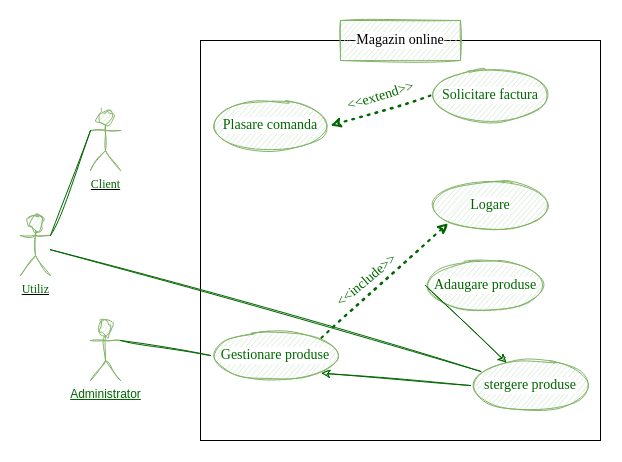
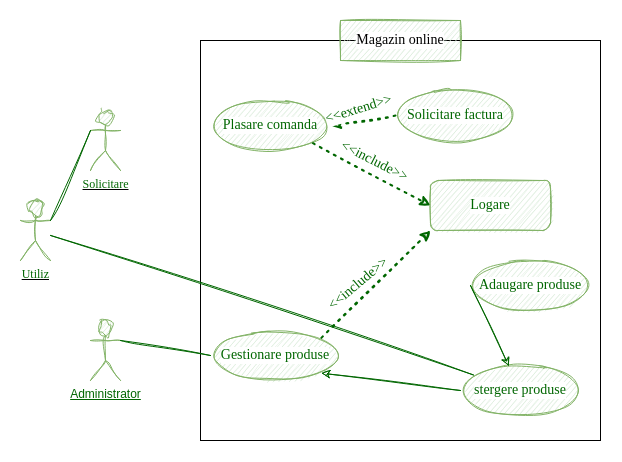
- <mxCell id="10" value="&lt;font color=&quot;#006600&quot;&gt;&lt;span style=&quot;font-size: 14px;&quot;&gt;Solicitare factura&lt;/span&gt;&lt;/font&gt;" style="ellipse;whiteSpace=wrap;html=1;shadow=0;labelBackgroundColor=#FFFFFF;sketch=1;fontFamily=Comic Sans MS;fillColor=#d5e8d4;strokeColor=#82b366;" vertex="1" parent="1"><mxGeometry x="430" y="70" width="120" height="50" as="geometry" /></mxCell>
+ <mxCell id="10" value="&lt;font color=&quot;#006600&quot;&gt;&lt;span style=&quot;font-size: 14px;&quot;&gt;Solicitare factura&lt;/span&gt;&lt;/font&gt;" style="ellipse;whiteSpace=wrap;html=1;shadow=0;labelBackgroundColor=#FFFFFF;sketch=1;fontFamily=Comic Sans MS;fillColor=#d5e8d4;strokeColor=#82b366;" vertex="1" parent="1"><mxGeometry x="395" y="90" width="120" height="50" as="geometry" /></mxCell>
+ <mxCell id="16" value="" style="endArrow=classic;dashed=1;html=1;dashPattern=1 3;strokeWidth=2;rounded=0;labelBackgroundColor=#006600;sketch=1;strokeColor=#006600;fontFamily=Comic Sans MS;fontSize=14;fontColor=#006600;endFill=1;entryX=0;entryY=0.5;entryDx=0;entryDy=0;exitX=1;exitY=1;exitDx=0;exitDy=0;" edge="1" parent="1" source="8" target="13"><mxGeometry width="50" height="50" relative="1" as="geometry"><mxPoint x="320" y="270" as="sourcePoint" /><mxPoint x="370" y="220" as="targetPoint" /></mxGeometry></mxCell>
+ <mxCell id="17" value="&amp;lt;&amp;lt;include&amp;gt;&amp;gt;" style="edgeLabel;html=1;align=center;verticalAlign=middle;resizable=0;points=[];fontSize=14;fontFamily=Comic Sans MS;fontColor=#006600;rotation=27;" vertex="1" connectable="0" parent="16"><mxGeometry x="-0.21" y="4" relative="1" as="geometry"><mxPoint x="13" y="-4" as="offset" /></mxGeometry></mxCell>
- <mxCell id="4" value="&lt;u&gt;&lt;font color=&quot;#006600&quot; face=&quot;Comic Sans MS&quot;&gt;Client&lt;/font&gt;&lt;/u&gt;" style="shape=umlActor;verticalLabelPosition=bottom;verticalAlign=top;html=1;outlineConnect=0;sketch=1;curveFitting=1;jiggle=2;fillColor=#d5e8d4;strokeColor=#82b366;" vertex="1" parent="1"><mxGeometry x="90" y="110" width="30" height="60" as="geometry" /></mxCell>
+ <mxCell id="4" value="&lt;u&gt;&lt;font color=&quot;#006600&quot; face=&quot;Comic Sans MS&quot;&gt;Solicitare&lt;/font&gt;&lt;/u&gt;" style="shape=umlActor;verticalLabelPosition=bottom;verticalAlign=top;html=1;outlineConnect=0;sketch=1;curveFitting=1;jiggle=2;fillColor=#d5e8d4;strokeColor=#82b366;" vertex="1" parent="1"><mxGeometry x="90" y="110" width="30" height="60" as="geometry" /></mxCell>
- <mxCell id="13" value="&lt;font color=&quot;#006600&quot;&gt;&lt;span style=&quot;font-size: 14px;&quot;&gt;Logare&lt;/span&gt;&lt;/font&gt;" style="ellipse;whiteSpace=wrap;html=1;shadow=0;labelBackgroundColor=#FFFFFF;sketch=1;fontFamily=Comic Sans MS;fillColor=#d5e8d4;strokeColor=#82b366;" vertex="1" parent="1"><mxGeometry x="430" y="180" width="120" height="50" as="geometry" /></mxCell>
+ <mxCell id="13" value="&lt;font color=&quot;#006600&quot;&gt;&lt;span style=&quot;font-size: 14px;&quot;&gt;Logare&lt;/span&gt;&lt;/font&gt;" style="whiteSpace=wrap;html=1;shadow=0;labelBackgroundColor=#FFFFFF;sketch=1;fontFamily=Comic Sans MS;fillColor=#d5e8d4;strokeColor=#82b366;rounded=1;" vertex="1" parent="1"><mxGeometry x="430" y="180" width="120" height="50" as="geometry" /></mxCell>
- <mxCell id="2" value="&lt;font color=&quot;#006600&quot;&gt;Utiliz&lt;/font&gt;" style="shape=umlActor;verticalLabelPosition=bottom;verticalAlign=top;html=1;outlineConnect=0;fillColor=#d5e8d4;strokeColor=#82b366;labelPosition=center;align=right;fontStyle=4;shadow=0;sketch=1;curveFitting=1;jiggle=2;fontFamily=Comic Sans MS;" vertex="1" parent="1"><mxGeometry x="20" y="215" width="30" height="60" as="geometry" /></mxCell>
+ <mxCell id="2" value="&lt;font color=&quot;#006600&quot;&gt;Utiliz&lt;/font&gt;" style="shape=umlActor;verticalLabelPosition=bottom;verticalAlign=top;html=1;outlineConnect=0;fillColor=#d5e8d4;strokeColor=#82b366;labelPosition=center;align=right;fontStyle=4;shadow=0;sketch=1;curveFitting=1;jiggle=2;fontFamily=Comic Sans MS;" vertex="1" parent="1"><mxGeometry x="20" y="200" width="30" height="60" as="geometry" /></mxCell>
- <mxCell id="18" value="&lt;font color=&quot;#006600&quot;&gt;&lt;span style=&quot;font-size: 14px;&quot;&gt;Adaugare produse&lt;/span&gt;&lt;/font&gt;" style="ellipse;whiteSpace=wrap;html=1;shadow=0;labelBackgroundColor=#FFFFFF;sketch=1;fontFamily=Comic Sans MS;fillColor=#d5e8d4;strokeColor=#82b366;" vertex="1" parent="1"><mxGeometry x="425" y="260" width="120" height="50" as="geometry" /></mxCell>
+ <mxCell id="18" value="&lt;font color=&quot;#006600&quot;&gt;&lt;span style=&quot;font-size: 14px;&quot;&gt;Adaugare produse&lt;/span&gt;&lt;/font&gt;" style="ellipse;whiteSpace=wrap;html=1;shadow=0;labelBackgroundColor=#FFFFFF;sketch=1;fontFamily=Comic Sans MS;fillColor=#d5e8d4;strokeColor=#82b366;" vertex="1" parent="1"><mxGeometry x="470" y="260" width="120" height="50" as="geometry" /></mxCell>
- <mxCell id="19" value="&lt;font color=&quot;#006600&quot;&gt;&lt;span style=&quot;font-size: 14px;&quot;&gt;stergere produse&lt;/span&gt;&lt;/font&gt;" style="ellipse;whiteSpace=wrap;html=1;shadow=0;labelBackgroundColor=#FFFFFF;sketch=1;fontFamily=Comic Sans MS;fillColor=#d5e8d4;strokeColor=#82b366;" vertex="1" parent="1"><mxGeometry x="470" y="360" width="120" height="50" as="geometry" /></mxCell>
+ <mxCell id="19" value="&lt;font color=&quot;#006600&quot;&gt;&lt;span style=&quot;font-size: 14px;&quot;&gt;stergere produse&lt;/span&gt;&lt;/font&gt;" style="ellipse;whiteSpace=wrap;html=1;shadow=0;labelBackgroundColor=#FFFFFF;sketch=1;fontFamily=Comic Sans MS;fillColor=#d5e8d4;strokeColor=#82b366;" vertex="1" parent="1"><mxGeometry x="460" y="365" width="120" height="50" as="geometry" /></mxCell>
